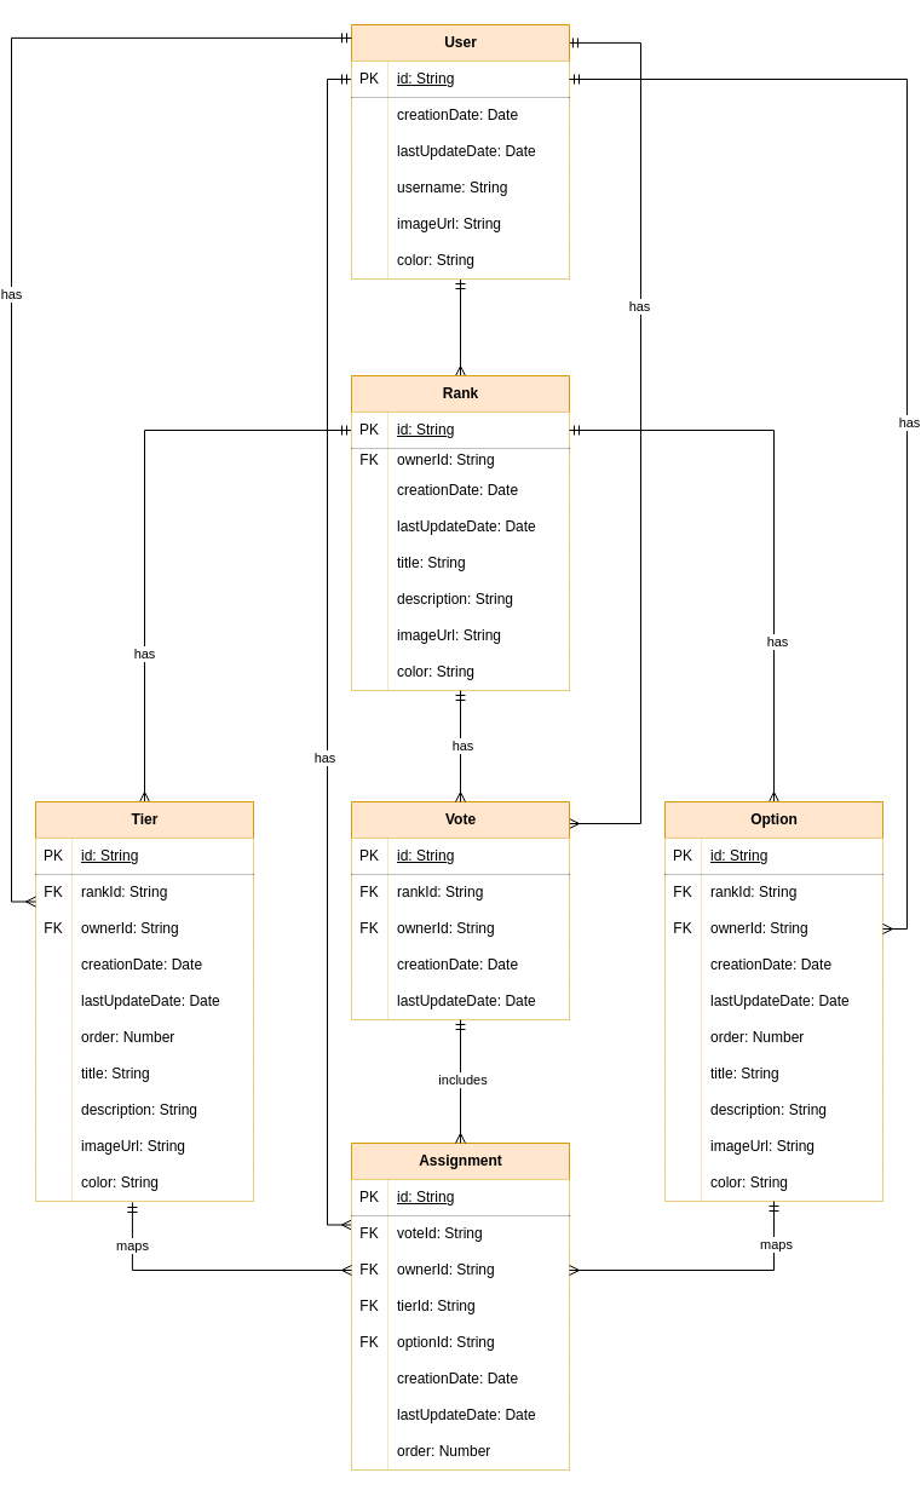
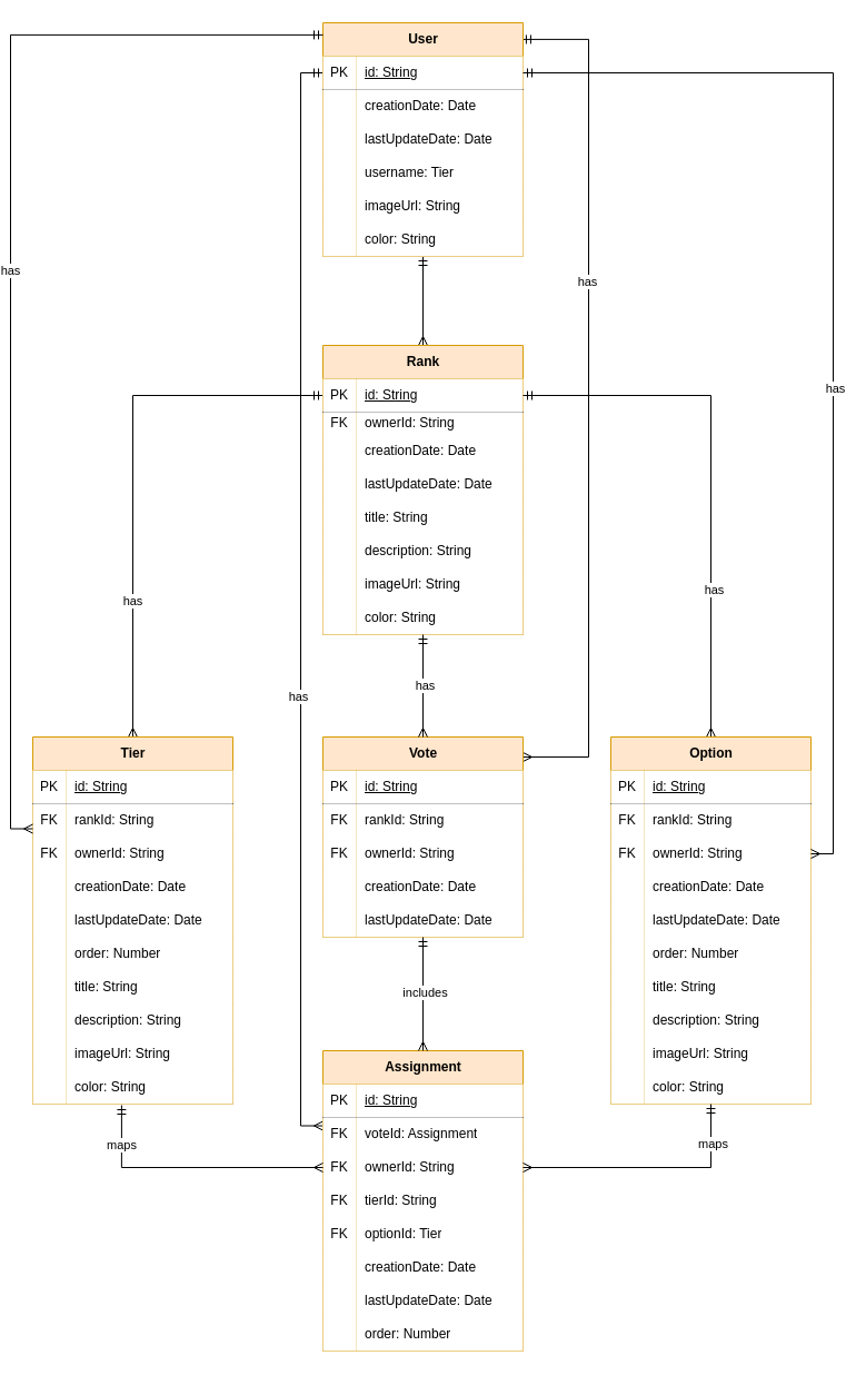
- <mxCell id="159" value="username: String" style="shape=partialRectangle;connectable=0;fillColor=default;top=0;left=0;bottom=0;right=0;align=left;spacingLeft=6;overflow=hidden;whiteSpace=wrap;html=1;" parent="157" vertex="1"><mxGeometry x="30" width="150" height="30" as="geometry"><mxRectangle width="150" height="30" as="alternateBounds" /></mxGeometry></mxCell>
+ <mxCell id="159" value="username: Tier" style="shape=partialRectangle;connectable=0;fillColor=default;top=0;left=0;bottom=0;right=0;align=left;spacingLeft=6;overflow=hidden;whiteSpace=wrap;html=1;" parent="157" vertex="1"><mxGeometry x="30" width="150" height="30" as="geometry"><mxRectangle width="150" height="30" as="alternateBounds" /></mxGeometry></mxCell>
- <mxCell id="87" value="voteId: String" style="shape=partialRectangle;connectable=0;fillColor=default;top=0;left=0;bottom=0;right=0;align=left;spacingLeft=6;overflow=hidden;whiteSpace=wrap;html=1;" parent="85" vertex="1"><mxGeometry x="30" width="150" height="30" as="geometry"><mxRectangle width="150" height="30" as="alternateBounds" /></mxGeometry></mxCell>
+ <mxCell id="87" value="voteId: Assignment" style="shape=partialRectangle;connectable=0;fillColor=default;top=0;left=0;bottom=0;right=0;align=left;spacingLeft=6;overflow=hidden;whiteSpace=wrap;html=1;" parent="85" vertex="1"><mxGeometry x="30" width="150" height="30" as="geometry"><mxRectangle width="150" height="30" as="alternateBounds" /></mxGeometry></mxCell>
- <mxCell id="96" value="optionId: String" style="shape=partialRectangle;connectable=0;fillColor=default;top=0;left=0;bottom=0;right=0;align=left;spacingLeft=6;overflow=hidden;whiteSpace=wrap;html=1;" parent="94" vertex="1"><mxGeometry x="30" width="150" height="30" as="geometry"><mxRectangle width="150" height="30" as="alternateBounds" /></mxGeometry></mxCell>
+ <mxCell id="96" value="optionId: Tier" style="shape=partialRectangle;connectable=0;fillColor=default;top=0;left=0;bottom=0;right=0;align=left;spacingLeft=6;overflow=hidden;whiteSpace=wrap;html=1;" parent="94" vertex="1"><mxGeometry x="30" width="150" height="30" as="geometry"><mxRectangle width="150" height="30" as="alternateBounds" /></mxGeometry></mxCell>
